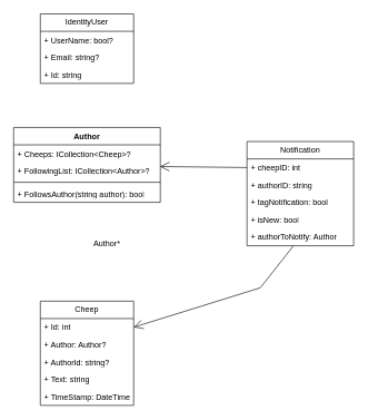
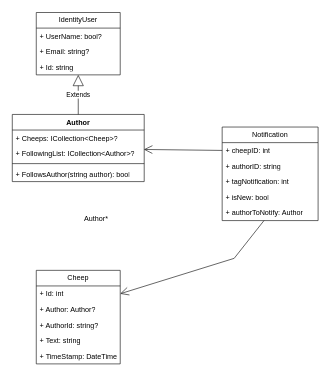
+ <mxCell id="23" value="Extends" style="endArrow=block;endSize=16;endFill=0;html=1;rounded=0;exitX=0.5;exitY=0;exitDx=0;exitDy=0;" edge="1" parent="1" source="6" target="2"><mxGeometry width="160" relative="1" as="geometry"><mxPoint x="130" y="210" as="sourcePoint" /><mxPoint x="290" y="210" as="targetPoint" /></mxGeometry></mxCell>
- <mxCell id="20" value="+ tagNotification: bool" style="text;strokeColor=none;fillColor=none;align=left;verticalAlign=top;spacingLeft=4;spacingRight=4;overflow=hidden;rotatable=0;points=[[0,0.5],[1,0.5]];portConstraint=eastwest;whiteSpace=wrap;html=1;" vertex="1" parent="17"><mxGeometry y="78" width="160" height="26" as="geometry" /></mxCell>
+ <mxCell id="20" value="+ tagNotification: int" style="text;strokeColor=none;fillColor=none;align=left;verticalAlign=top;spacingLeft=4;spacingRight=4;overflow=hidden;rotatable=0;points=[[0,0.5],[1,0.5]];portConstraint=eastwest;whiteSpace=wrap;html=1;" vertex="1" parent="17"><mxGeometry y="78" width="160" height="26" as="geometry" /></mxCell>
